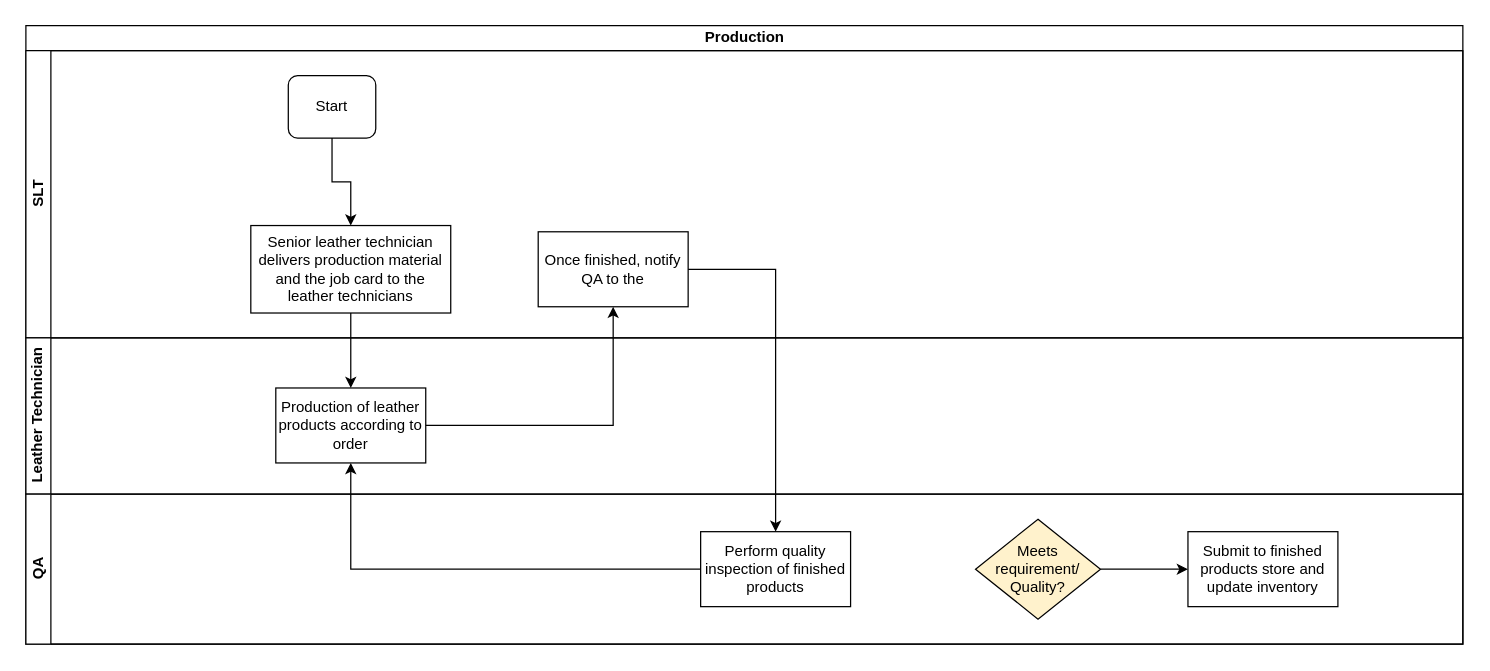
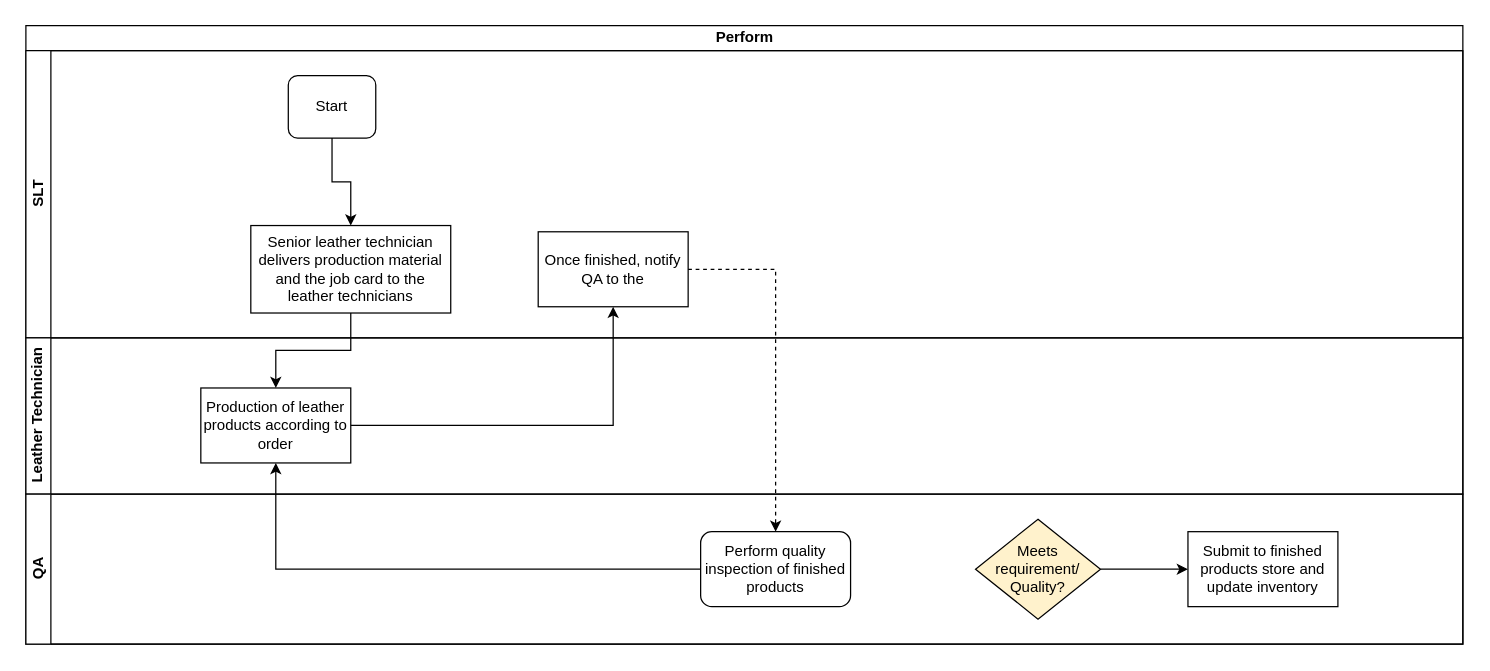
- <mxCell id="2" value="Production" style="swimlane;html=1;childLayout=stackLayout;resizeParent=1;resizeParentMax=0;horizontal=1;startSize=20;horizontalStack=0;" vertex="1" parent="1"><mxGeometry x="20" y="20" width="1150" height="495" as="geometry" /></mxCell>
+ <mxCell id="2" value="Perform" style="swimlane;html=1;childLayout=stackLayout;resizeParent=1;resizeParentMax=0;horizontal=1;startSize=20;horizontalStack=0;" vertex="1" parent="1"><mxGeometry x="20" y="20" width="1150" height="495" as="geometry" /></mxCell>
- <mxCell id="14" value="" style="edgeStyle=orthogonalEdgeStyle;rounded=0;orthogonalLoop=1;jettySize=auto;html=1;" edge="1" parent="2" source="7" target="11"><mxGeometry relative="1" as="geometry" /></mxCell>
+ <mxCell id="14" value="" style="edgeStyle=orthogonalEdgeStyle;rounded=0;orthogonalLoop=1;jettySize=auto;html=1;dashed=1;" edge="1" parent="2" source="7" target="11"><mxGeometry relative="1" as="geometry" /></mxCell>
- <mxCell id="9" value="Production of leather products according to order" style="whiteSpace=wrap;html=1;rounded=0;" vertex="1" parent="8"><mxGeometry x="200" y="40" width="120" height="60" as="geometry" /></mxCell>
+ <mxCell id="9" value="Production of leather products according to order" style="whiteSpace=wrap;html=1;rounded=0;" vertex="1" parent="8"><mxGeometry x="140" y="40" width="120" height="60" as="geometry" /></mxCell>
- <mxCell id="11" value="Perform quality inspection of finished products" style="whiteSpace=wrap;html=1;rounded=0;" vertex="1" parent="10"><mxGeometry x="540" y="30" width="120" height="60" as="geometry" /></mxCell>
+ <mxCell id="11" value="Perform quality inspection of finished products" style="whiteSpace=wrap;html=1;rounded=1;" vertex="1" parent="10"><mxGeometry x="540" y="30" width="120" height="60" as="geometry" /></mxCell>
